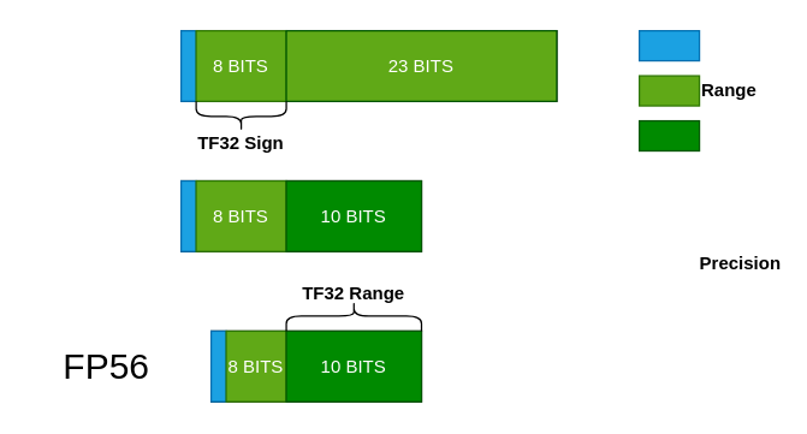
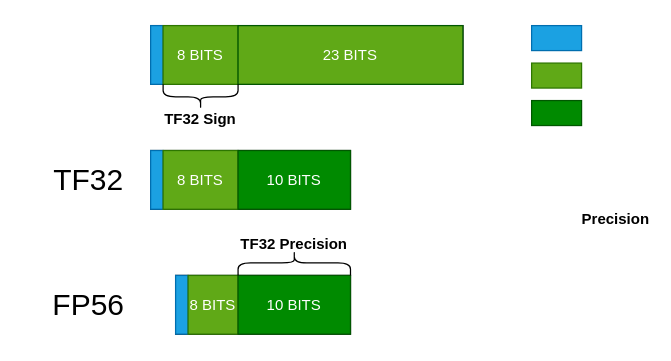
- <mxCell id="26" value="Range" style="text;html=1;strokeColor=none;fillColor=none;align=center;verticalAlign=middle;whiteSpace=wrap;rounded=0;fontStyle=1" vertex="1" parent="1"><mxGeometry x="470" y="45" width="30" height="30" as="geometry" /></mxCell>
+ <mxCell id="12" value="&lt;span style=&quot;font-weight: normal;&quot;&gt;TF32&lt;/span&gt;" style="text;strokeColor=none;fillColor=none;html=1;fontSize=24;fontStyle=1;verticalAlign=middle;align=center;" vertex="1" parent="1"><mxGeometry x="20" y="123.5" width="100" height="40" as="geometry" /></mxCell>
- <mxCell id="20" value="&lt;b&gt;TF32 Range&lt;/b&gt;" style="text;html=1;strokeColor=none;fillColor=none;align=center;verticalAlign=middle;whiteSpace=wrap;rounded=0;" vertex="1" parent="1"><mxGeometry x="185" y="180" width="100" height="30" as="geometry" /></mxCell>
+ <mxCell id="20" value="&lt;b&gt;TF32 Precision&lt;/b&gt;" style="text;html=1;strokeColor=none;fillColor=none;align=center;verticalAlign=middle;whiteSpace=wrap;rounded=0;" vertex="1" parent="1"><mxGeometry x="185" y="180" width="100" height="30" as="geometry" /></mxCell>
